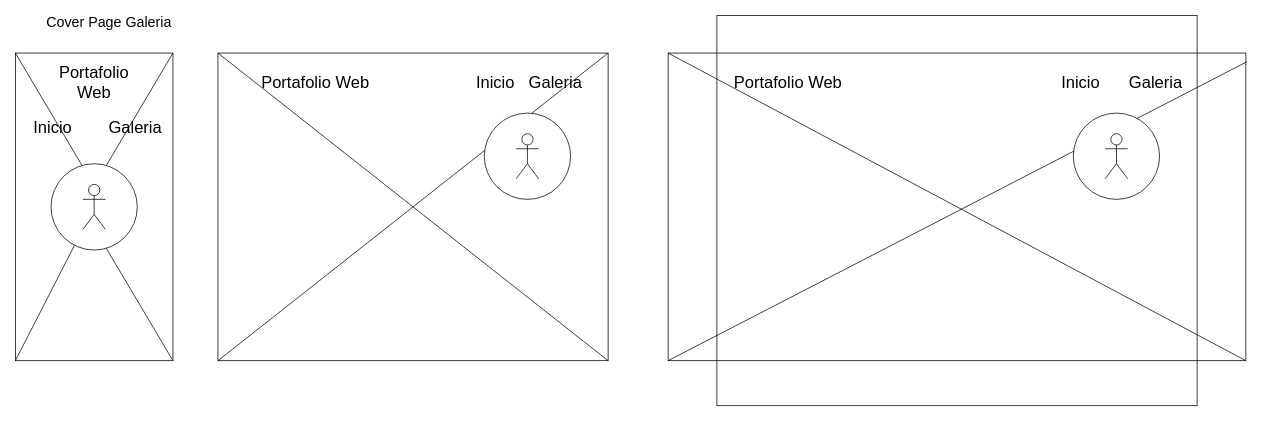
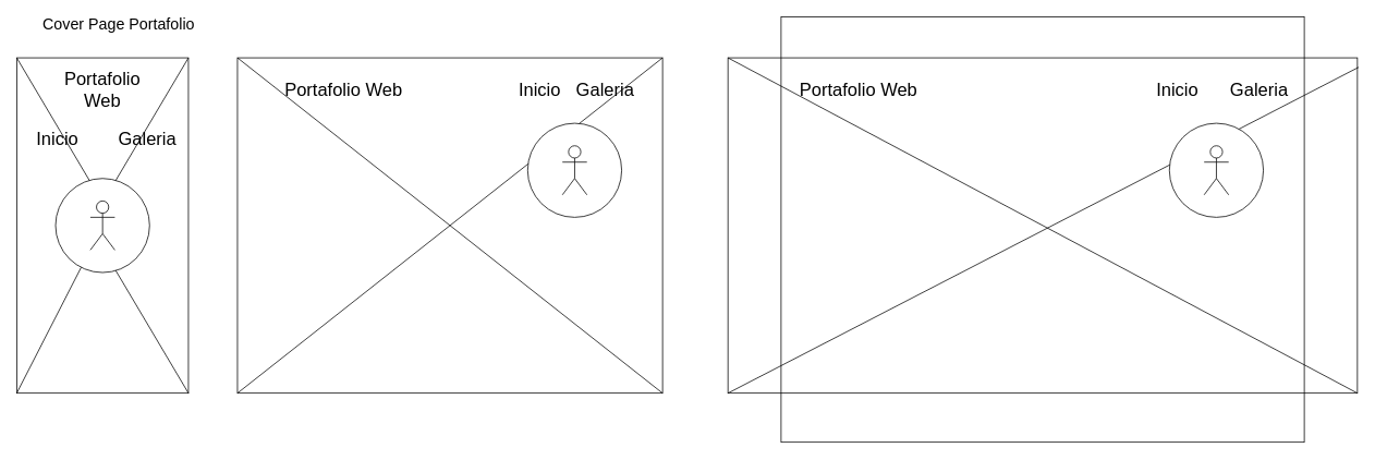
- <mxCell id="2" value="Cover Page Galeria" style="text;html=1;strokeColor=none;fillColor=none;align=center;verticalAlign=middle;whiteSpace=wrap;rounded=0;fontSize=19;" vertex="1" parent="1"><mxGeometry x="30" y="20" width="230" height="20" as="geometry" /></mxCell>
+ <mxCell id="2" value="Cover Page Portafolio" style="text;html=1;strokeColor=none;fillColor=none;align=center;verticalAlign=middle;whiteSpace=wrap;rounded=0;fontSize=19;" vertex="1" parent="1"><mxGeometry x="30" y="20" width="230" height="20" as="geometry" /></mxCell>
